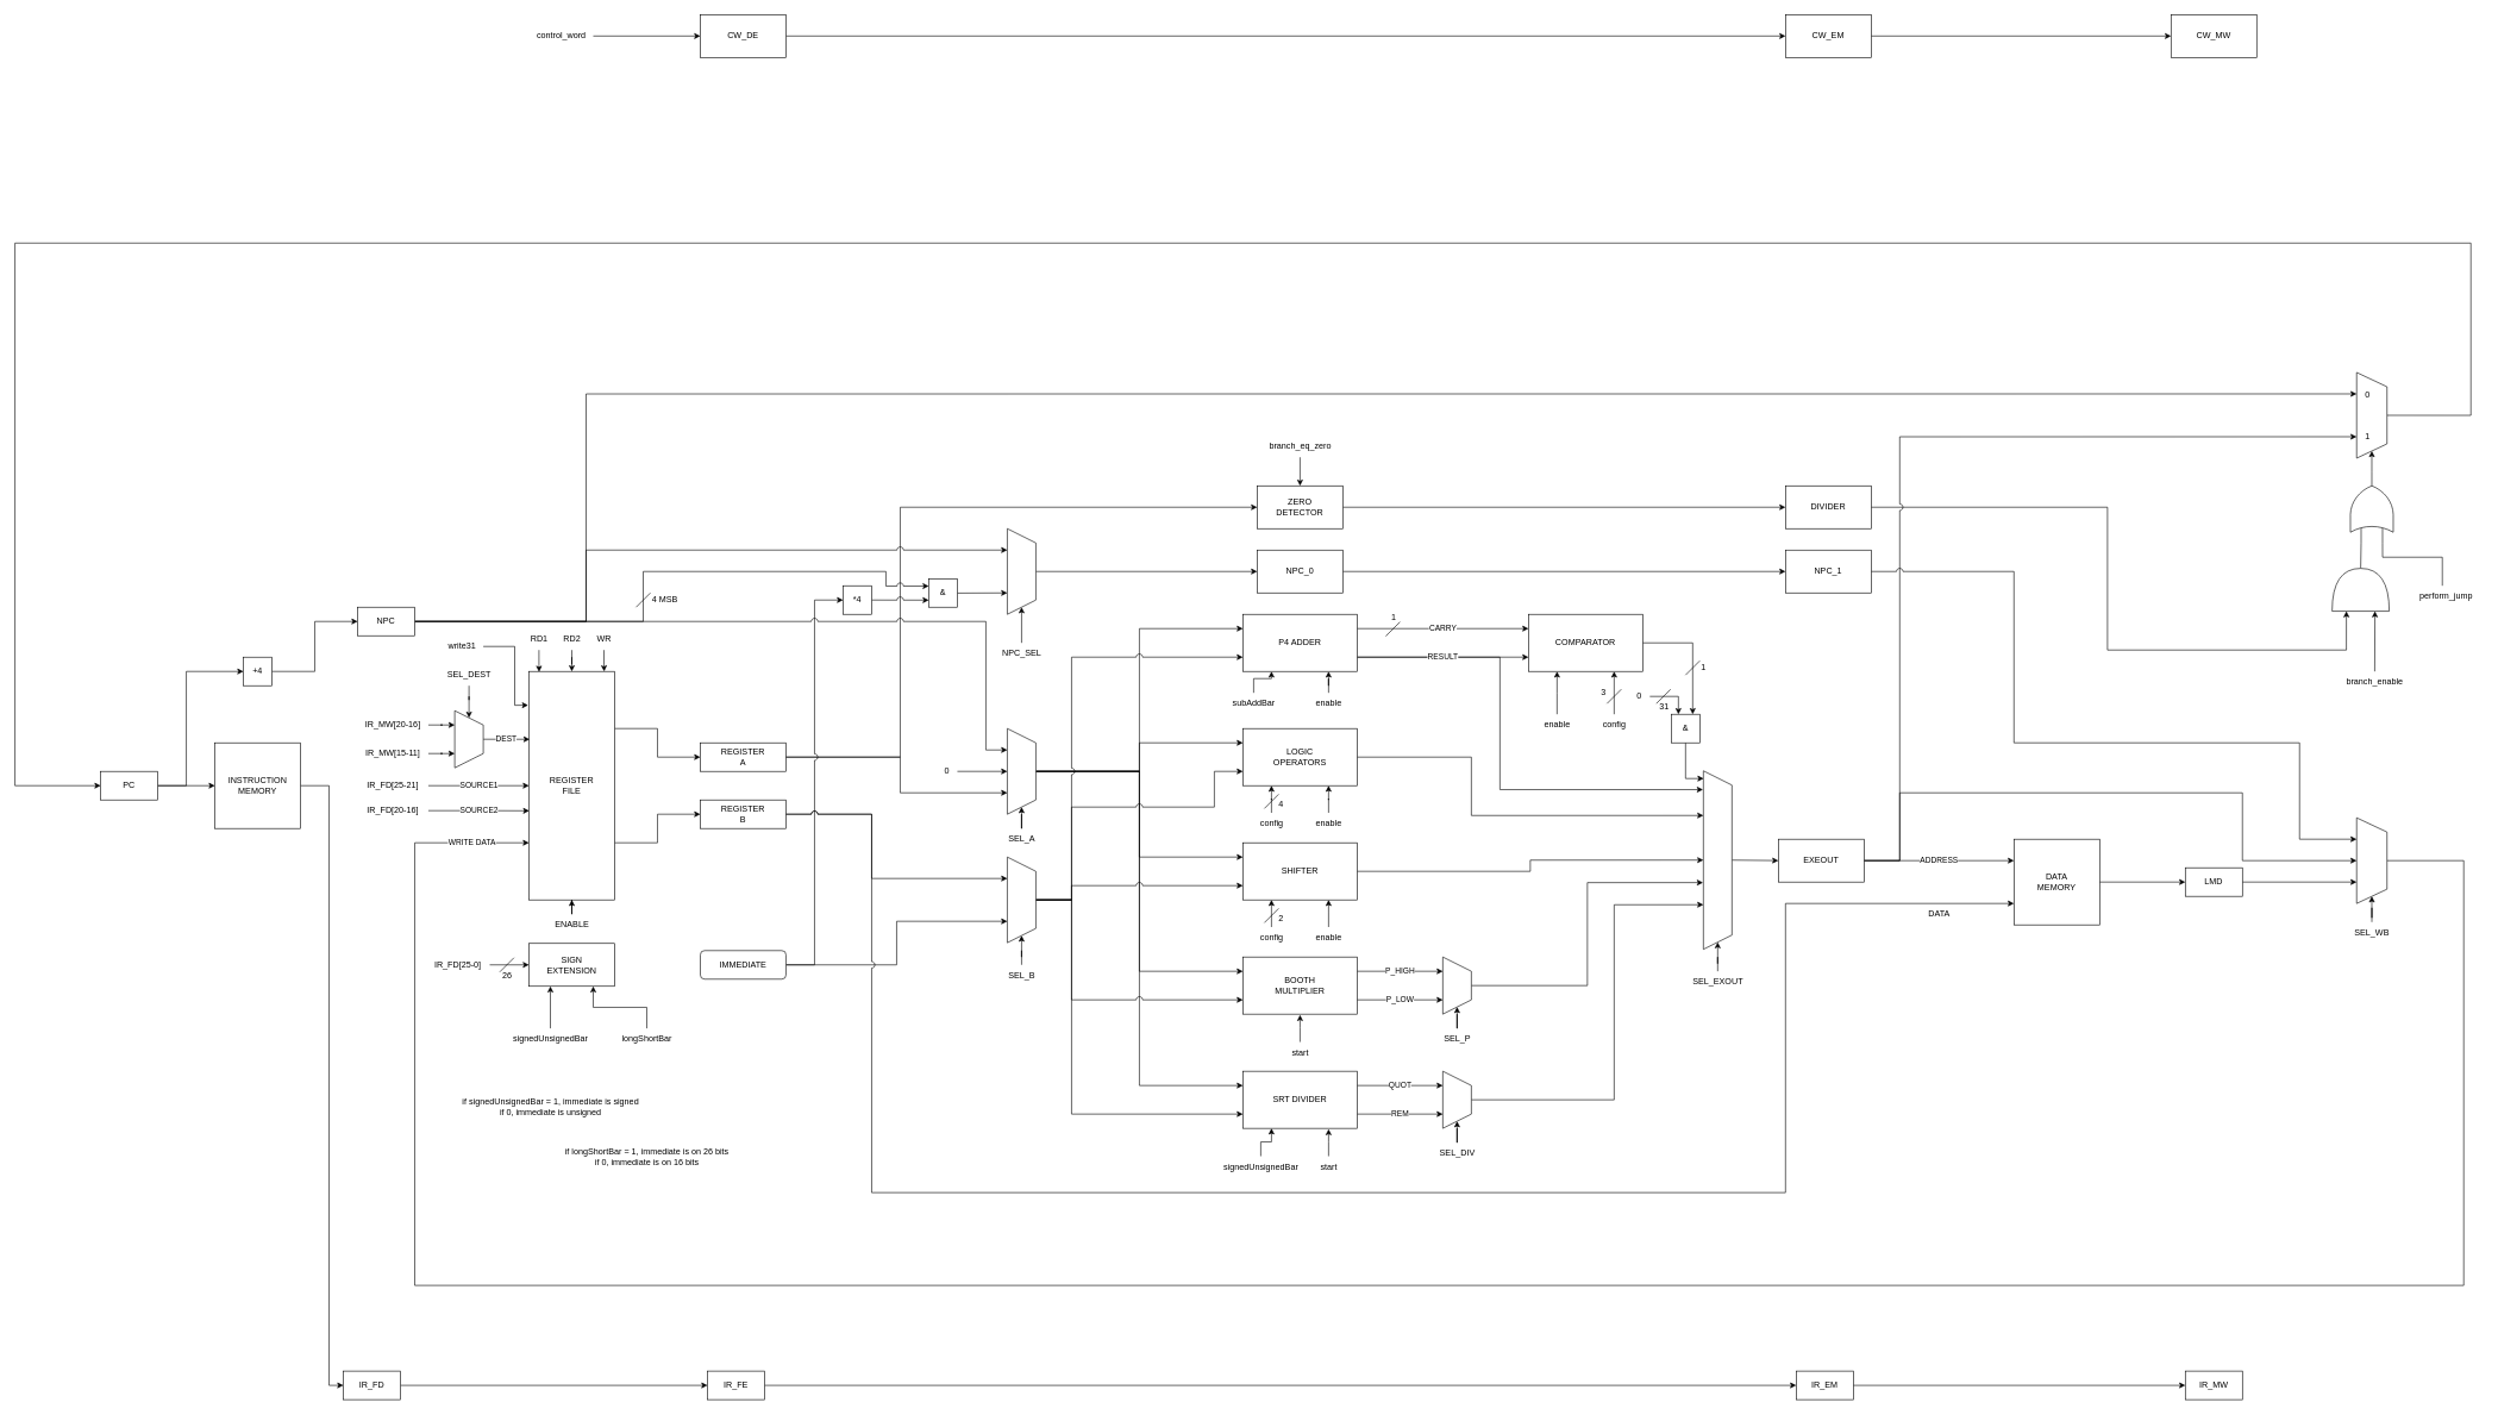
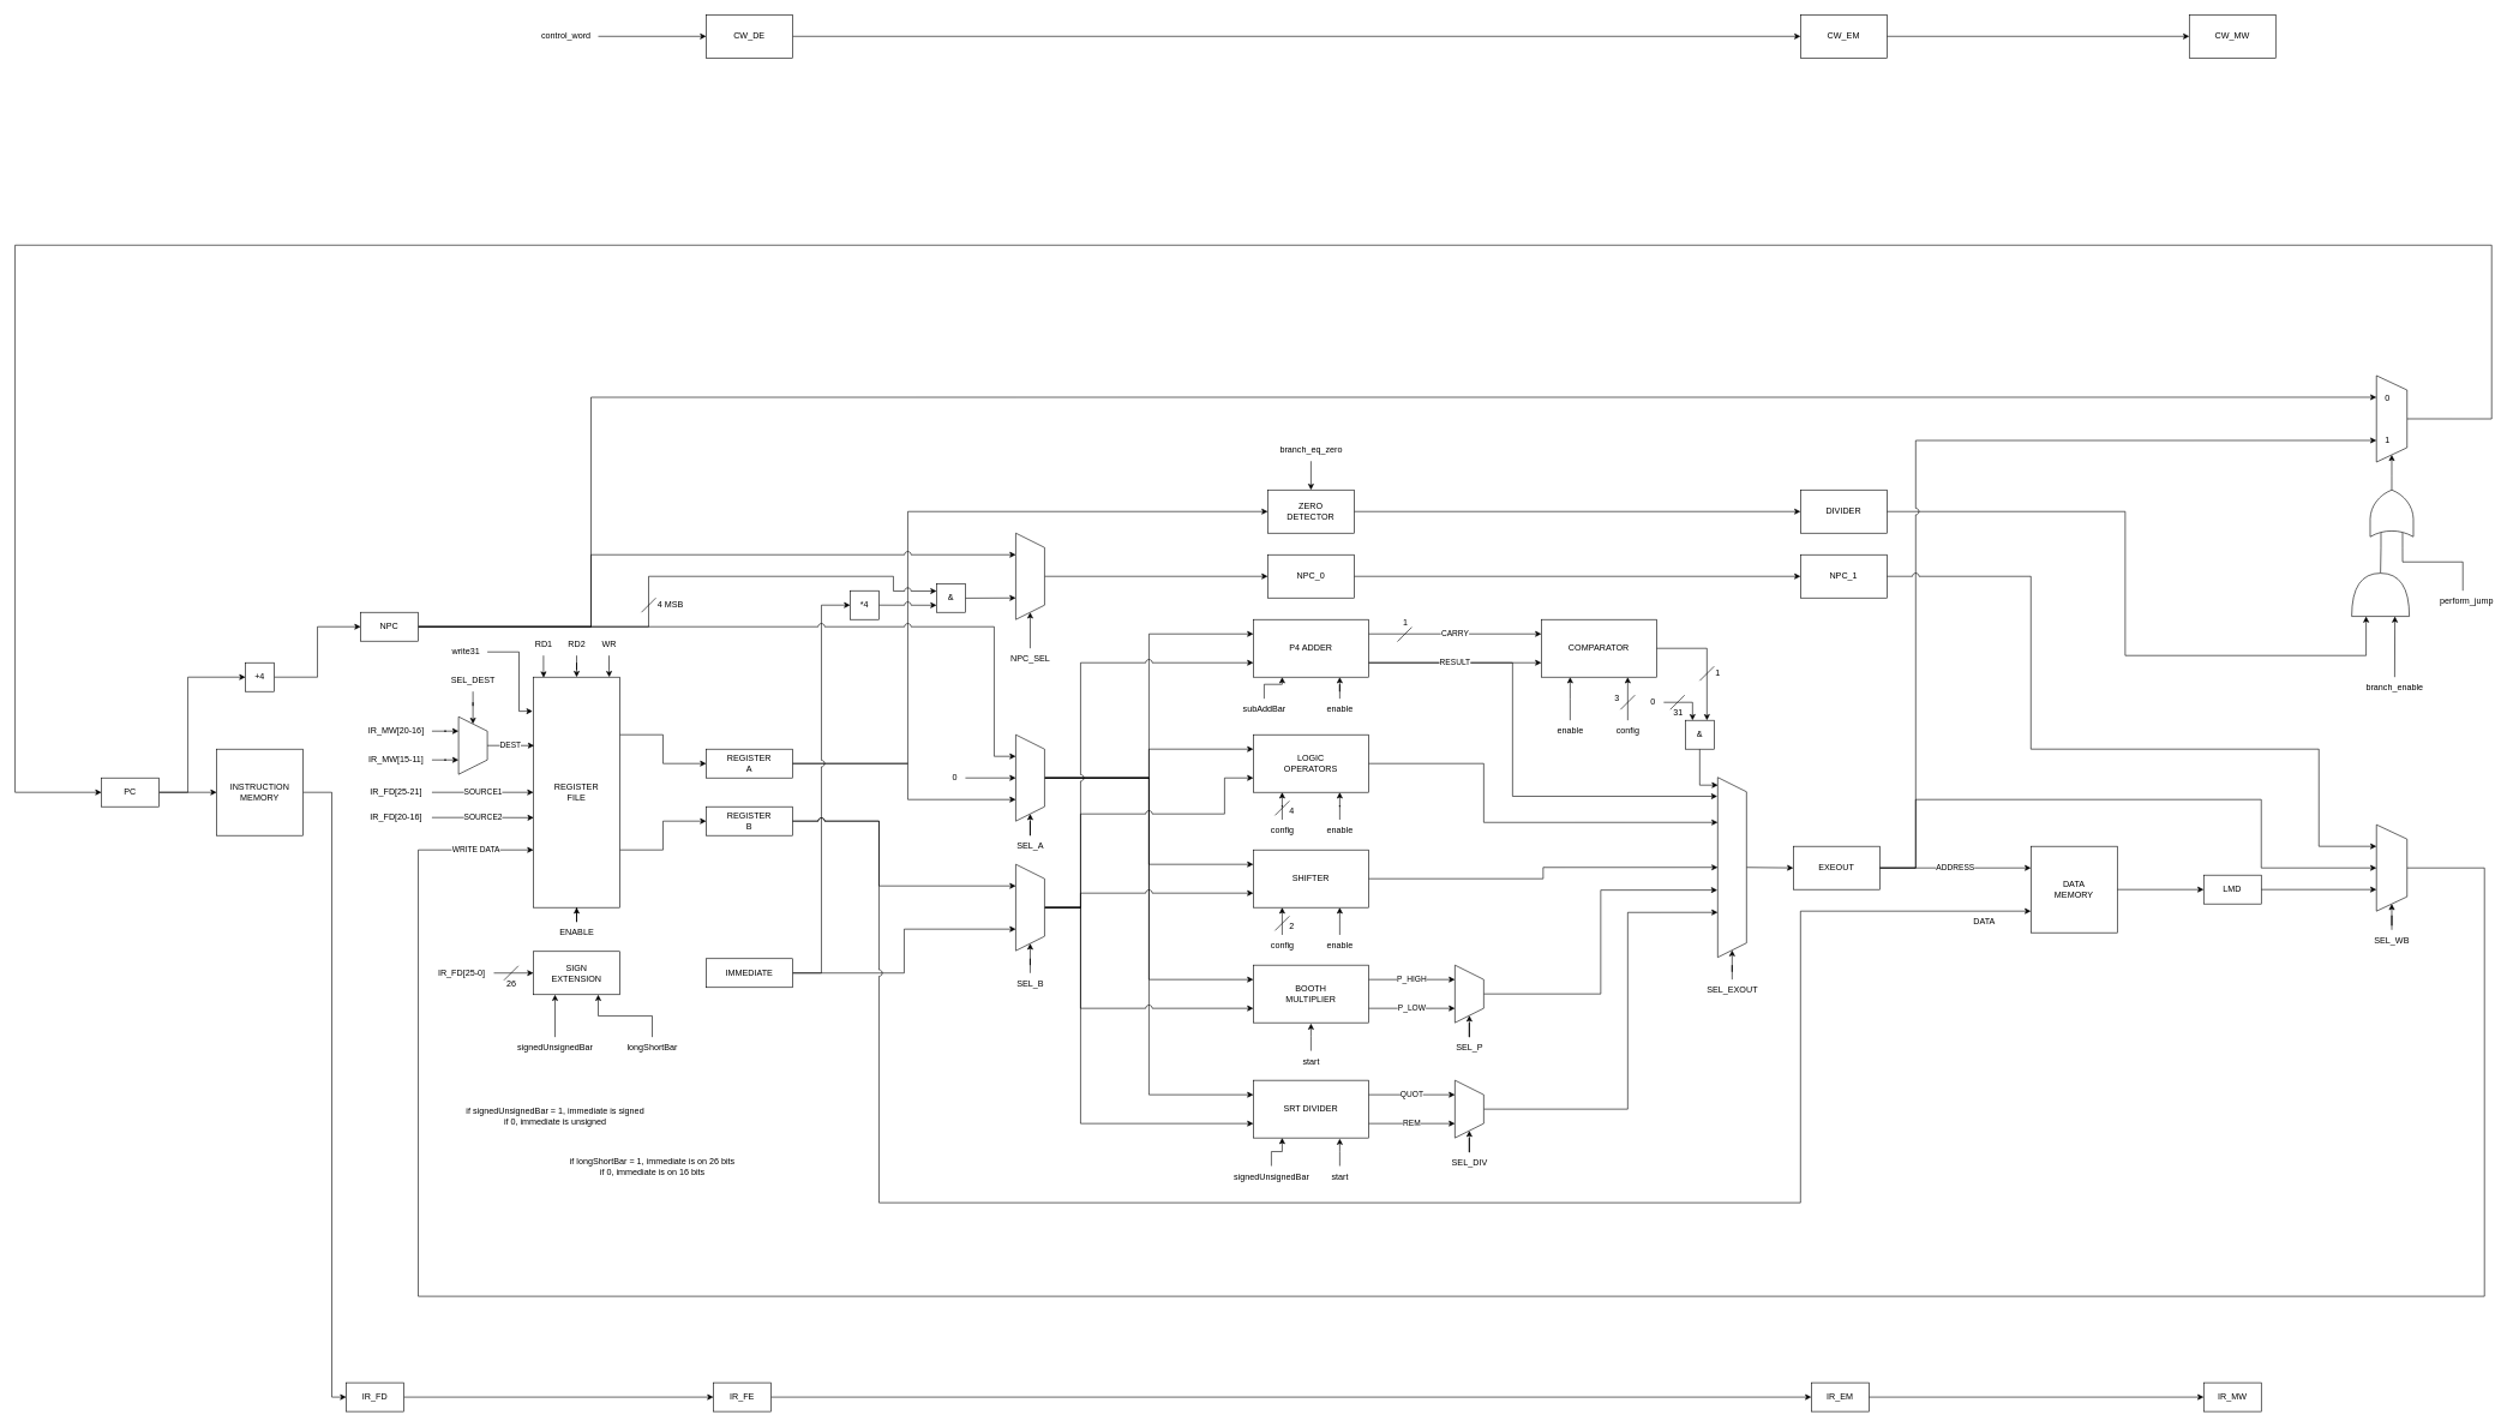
- <mxCell id="69" value="DATA" style="text;html=1;align=center;verticalAlign=middle;resizable=0;points=[];autosize=1;strokeColor=none;fillColor=none;" vertex="1" parent="1"><mxGeometry x="2690" y="1265" width="50" height="30" as="geometry" /></mxCell>
+ <mxCell id="69" value="DATA" style="text;html=1;align=center;verticalAlign=middle;resizable=0;points=[];autosize=1;strokeColor=none;fillColor=none;" vertex="1" parent="1"><mxGeometry x="2730" y="1265" width="50" height="30" as="geometry" /></mxCell>
- <mxCell id="38" value="IMMEDIATE" style="whiteSpace=wrap;html=1;rounded=1;" vertex="1" parent="1"><mxGeometry x="980" y="1331" width="120" height="40" as="geometry" /></mxCell>
+ <mxCell id="38" value="IMMEDIATE" style="whiteSpace=wrap;html=1;" vertex="1" parent="1"><mxGeometry x="980" y="1331" width="120" height="40" as="geometry" /></mxCell>
